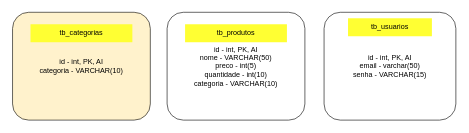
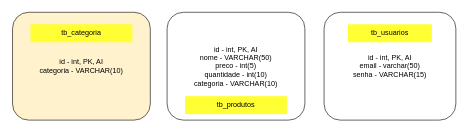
- <mxCell id="7" value="tb_usuarios" style="text;html=1;strokeColor=none;fillColor=#FFFF33;align=center;verticalAlign=middle;whiteSpace=wrap;rounded=0;" parent="1" vertex="1"><mxGeometry x="580" y="30" width="140" height="30" as="geometry" /></mxCell>
+ <mxCell id="7" value="tb_usuarios" style="text;html=1;strokeColor=none;fillColor=#FFFF33;align=center;verticalAlign=middle;whiteSpace=wrap;rounded=0;" parent="1" vertex="1"><mxGeometry x="580" y="40" width="140" height="30" as="geometry" /></mxCell>
- <mxCell id="3" value="tb_categorias" style="text;html=1;strokeColor=none;fillColor=#FFFF33;align=center;verticalAlign=middle;whiteSpace=wrap;rounded=0;" parent="1" vertex="1"><mxGeometry x="50" y="40" width="170" height="30" as="geometry" /></mxCell>
+ <mxCell id="3" value="tb_categoria" style="text;html=1;strokeColor=none;fillColor=#FFFF33;align=center;verticalAlign=middle;whiteSpace=wrap;rounded=0;" parent="1" vertex="1"><mxGeometry x="50" y="40" width="170" height="30" as="geometry" /></mxCell>
- <mxCell id="5" value="tb_produtos" style="text;html=1;strokeColor=none;fillColor=#FFFF33;align=center;verticalAlign=middle;whiteSpace=wrap;rounded=0;" parent="1" vertex="1"><mxGeometry x="308" y="40" width="170" height="30" as="geometry" /></mxCell>
+ <mxCell id="5" value="tb_produtos" style="text;html=1;strokeColor=none;fillColor=#FFFF33;align=center;verticalAlign=middle;whiteSpace=wrap;rounded=0;" parent="1" vertex="1"><mxGeometry x="308" y="160" width="170" height="30" as="geometry" /></mxCell>
